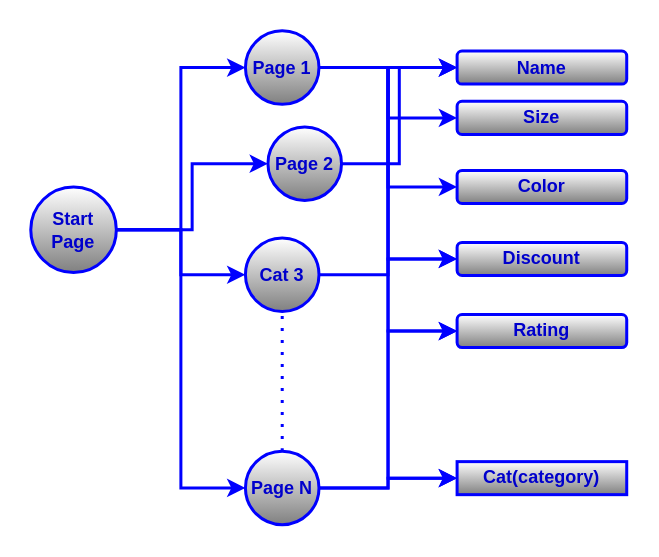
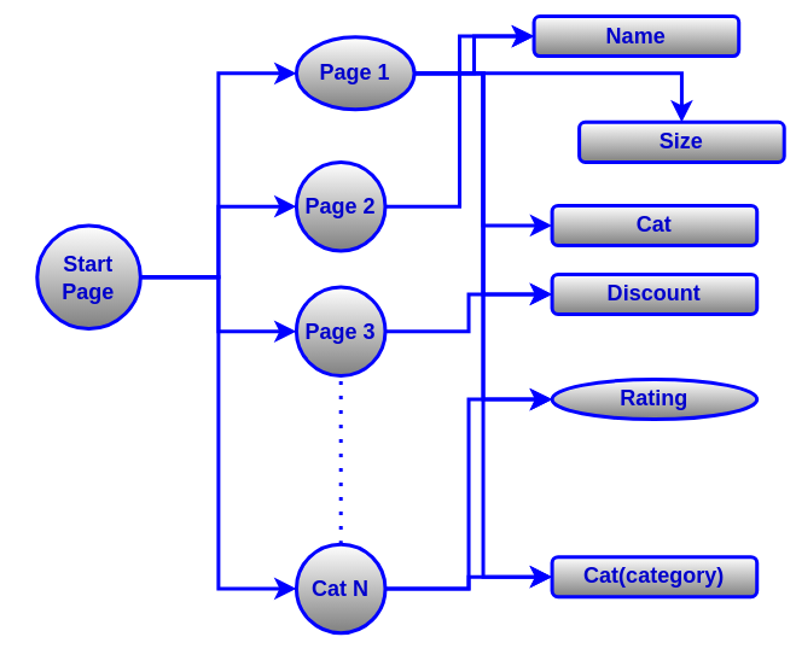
- <mxCell id="13" value="Page 1" style="ellipse;whiteSpace=wrap;html=1;aspect=fixed;strokeColor=#0000FF;strokeWidth=2;gradientColor=#808080;fontColor=#0000CC;fontStyle=1" vertex="1" parent="1"><mxGeometry x="163" y="20" width="49" height="49" as="geometry" /></mxCell>
+ <mxCell id="13" value="Page 1" style="ellipse;whiteSpace=wrap;html=1;aspect=fixed;strokeColor=#0000FF;strokeWidth=2;gradientColor=#808080;fontColor=#0000CC;fontStyle=1" vertex="1" parent="1"><mxGeometry x="163" y="20" width="65" height="40" as="geometry" /></mxCell>
- <mxCell id="22" value="Name" style="rounded=1;whiteSpace=wrap;html=1;strokeColor=#0000FF;strokeWidth=2;gradientColor=#808080;fontColor=#0000CC;fontStyle=1" vertex="1" parent="1"><mxGeometry x="304" y="33.5" width="113" height="22" as="geometry" /></mxCell>
+ <mxCell id="22" value="Name" style="rounded=1;whiteSpace=wrap;html=1;strokeColor=#0000FF;strokeWidth=2;gradientColor=#808080;fontColor=#0000CC;fontStyle=1" vertex="1" parent="1"><mxGeometry x="294" y="8.5" width="113" height="22" as="geometry" /></mxCell>
- <mxCell id="27" value="Size" style="rounded=1;whiteSpace=wrap;html=1;strokeColor=#0000FF;strokeWidth=2;gradientColor=#808080;fontColor=#0000CC;fontStyle=1" vertex="1" parent="1"><mxGeometry x="304" y="67" width="113" height="22" as="geometry" /></mxCell>
+ <mxCell id="27" value="Size" style="rounded=1;whiteSpace=wrap;html=1;strokeColor=#0000FF;strokeWidth=2;gradientColor=#808080;fontColor=#0000CC;fontStyle=1" vertex="1" parent="1"><mxGeometry x="319" y="67" width="113" height="22" as="geometry" /></mxCell>
- <mxCell id="15" value="Page 2" style="ellipse;whiteSpace=wrap;html=1;aspect=fixed;strokeColor=#0000FF;strokeWidth=2;gradientColor=#808080;fontColor=#0000CC;fontStyle=1" vertex="1" parent="1"><mxGeometry x="178" y="84" width="49" height="49" as="geometry" /></mxCell>
+ <mxCell id="15" value="Page 2" style="ellipse;whiteSpace=wrap;html=1;aspect=fixed;strokeColor=#0000FF;strokeWidth=2;gradientColor=#808080;fontColor=#0000CC;fontStyle=1" vertex="1" parent="1"><mxGeometry x="163" y="89" width="49" height="49" as="geometry" /></mxCell>
- <mxCell id="23" value="Color" style="rounded=1;whiteSpace=wrap;html=1;strokeColor=#0000FF;strokeWidth=2;gradientColor=#808080;fontColor=#0000CC;fontStyle=1" vertex="1" parent="1"><mxGeometry x="304" y="113" width="113" height="22" as="geometry" /></mxCell>
+ <mxCell id="23" value="Cat" style="rounded=1;whiteSpace=wrap;html=1;strokeColor=#0000FF;strokeWidth=2;gradientColor=#808080;fontColor=#0000CC;fontStyle=1" vertex="1" parent="1"><mxGeometry x="304" y="113" width="113" height="22" as="geometry" /></mxCell>
- <mxCell id="24" value="Discount" style="rounded=1;whiteSpace=wrap;html=1;strokeColor=#0000FF;strokeWidth=2;gradientColor=#808080;fontColor=#0000CC;fontStyle=1" vertex="1" parent="1"><mxGeometry x="304" y="161" width="113" height="22" as="geometry" /></mxCell>
+ <mxCell id="24" value="Discount" style="rounded=1;whiteSpace=wrap;html=1;strokeColor=#0000FF;strokeWidth=2;gradientColor=#808080;fontColor=#0000CC;fontStyle=1" vertex="1" parent="1"><mxGeometry x="304" y="151" width="113" height="22" as="geometry" /></mxCell>
- <mxCell id="17" value="Cat 3" style="ellipse;whiteSpace=wrap;html=1;aspect=fixed;strokeColor=#0000FF;strokeWidth=2;gradientColor=#808080;fontColor=#0000CC;fontStyle=1" vertex="1" parent="1"><mxGeometry x="163" y="158" width="49" height="49" as="geometry" /></mxCell>
+ <mxCell id="17" value="Page 3" style="ellipse;whiteSpace=wrap;html=1;aspect=fixed;strokeColor=#0000FF;strokeWidth=2;gradientColor=#808080;fontColor=#0000CC;fontStyle=1" vertex="1" parent="1"><mxGeometry x="163" y="158" width="49" height="49" as="geometry" /></mxCell>
- <mxCell id="25" value="Rating" style="rounded=1;whiteSpace=wrap;html=1;strokeColor=#0000FF;strokeWidth=2;gradientColor=#808080;fontColor=#0000CC;fontStyle=1" vertex="1" parent="1"><mxGeometry x="304" y="209" width="113" height="22" as="geometry" /></mxCell>
+ <mxCell id="25" value="Rating" style="ellipse;whiteSpace=wrap;html=1;strokeColor=#0000FF;strokeWidth=2;gradientColor=#808080;fontColor=#0000CC;fontStyle=1;" vertex="1" parent="1"><mxGeometry x="304" y="209" width="113" height="22" as="geometry" /></mxCell>
- <mxCell id="26" value="Cat(category)" style="whiteSpace=wrap;html=1;strokeColor=#0000FF;strokeWidth=2;gradientColor=#808080;fontColor=#0000CC;fontStyle=1;rounded=0;" vertex="1" parent="1"><mxGeometry x="304" y="307" width="113" height="22" as="geometry" /></mxCell>
+ <mxCell id="26" value="Cat(category)" style="rounded=1;whiteSpace=wrap;html=1;strokeColor=#0000FF;strokeWidth=2;gradientColor=#808080;fontColor=#0000CC;fontStyle=1" vertex="1" parent="1"><mxGeometry x="304" y="307" width="113" height="22" as="geometry" /></mxCell>
- <mxCell id="20" value="Page N" style="ellipse;whiteSpace=wrap;html=1;aspect=fixed;strokeColor=#0000FF;strokeWidth=2;gradientColor=#808080;fontColor=#0000CC;fontStyle=1" vertex="1" parent="1"><mxGeometry x="163" y="300" width="49" height="49" as="geometry" /></mxCell>
+ <mxCell id="20" value="Cat N" style="ellipse;whiteSpace=wrap;html=1;aspect=fixed;strokeColor=#0000FF;strokeWidth=2;gradientColor=#808080;fontColor=#0000CC;fontStyle=1" vertex="1" parent="1"><mxGeometry x="163" y="300" width="49" height="49" as="geometry" /></mxCell>
